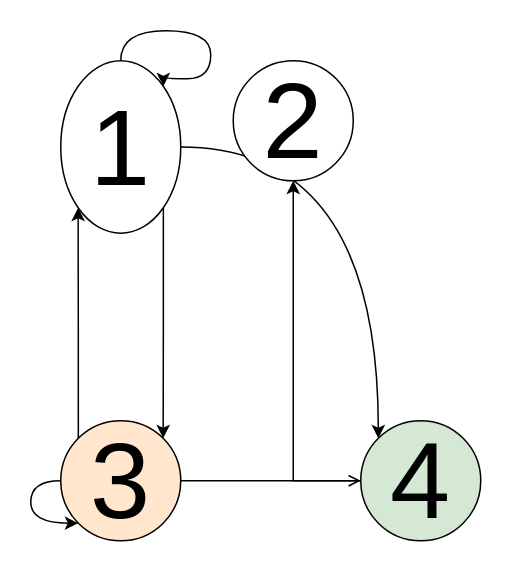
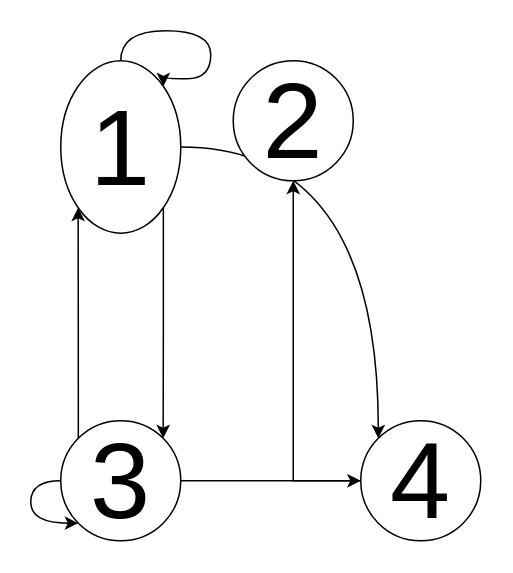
- <mxCell id="8" value="&lt;font style=&quot;font-size: 72px&quot;&gt;3&lt;/font&gt;" style="ellipse;whiteSpace=wrap;html=1;aspect=fixed;fillColor=#ffe6cc;" vertex="1" parent="1"><mxGeometry x="40" y="280" width="80" height="80" as="geometry" /></mxCell>
+ <mxCell id="8" value="&lt;font style=&quot;font-size: 72px&quot;&gt;3&lt;/font&gt;" style="ellipse;whiteSpace=wrap;html=1;aspect=fixed;" vertex="1" parent="1"><mxGeometry x="40" y="280" width="80" height="80" as="geometry" /></mxCell>
- <mxCell id="7" style="edgeStyle=orthogonalEdgeStyle;rounded=0;orthogonalLoop=1;jettySize=auto;html=1;entryX=0;entryY=0.5;entryDx=0;entryDy=0;endArrow=open;" edge="1" parent="1" source="8" target="10"><mxGeometry relative="1" as="geometry" /></mxCell>
+ <mxCell id="7" style="edgeStyle=orthogonalEdgeStyle;rounded=0;orthogonalLoop=1;jettySize=auto;html=1;entryX=0;entryY=0.5;entryDx=0;entryDy=0;" edge="1" parent="1" source="8" target="10"><mxGeometry relative="1" as="geometry" /></mxCell>
- <mxCell id="10" value="&lt;font style=&quot;font-size: 72px&quot;&gt;4&lt;/font&gt;" style="ellipse;whiteSpace=wrap;html=1;aspect=fixed;fillColor=#d5e8d4;" vertex="1" parent="1"><mxGeometry x="240" y="280" width="80" height="80" as="geometry" /></mxCell>
+ <mxCell id="10" value="&lt;font style=&quot;font-size: 72px&quot;&gt;4&lt;/font&gt;" style="ellipse;whiteSpace=wrap;html=1;aspect=fixed;" vertex="1" parent="1"><mxGeometry x="240" y="280" width="80" height="80" as="geometry" /></mxCell>
